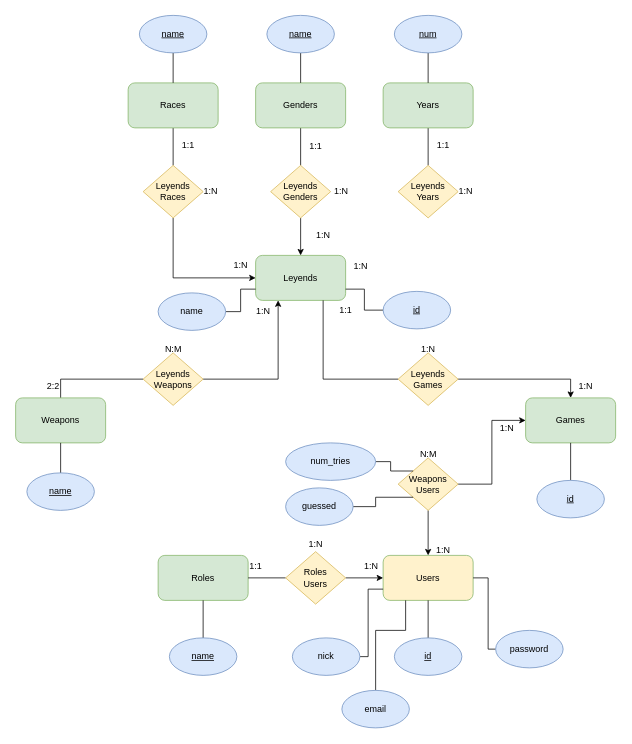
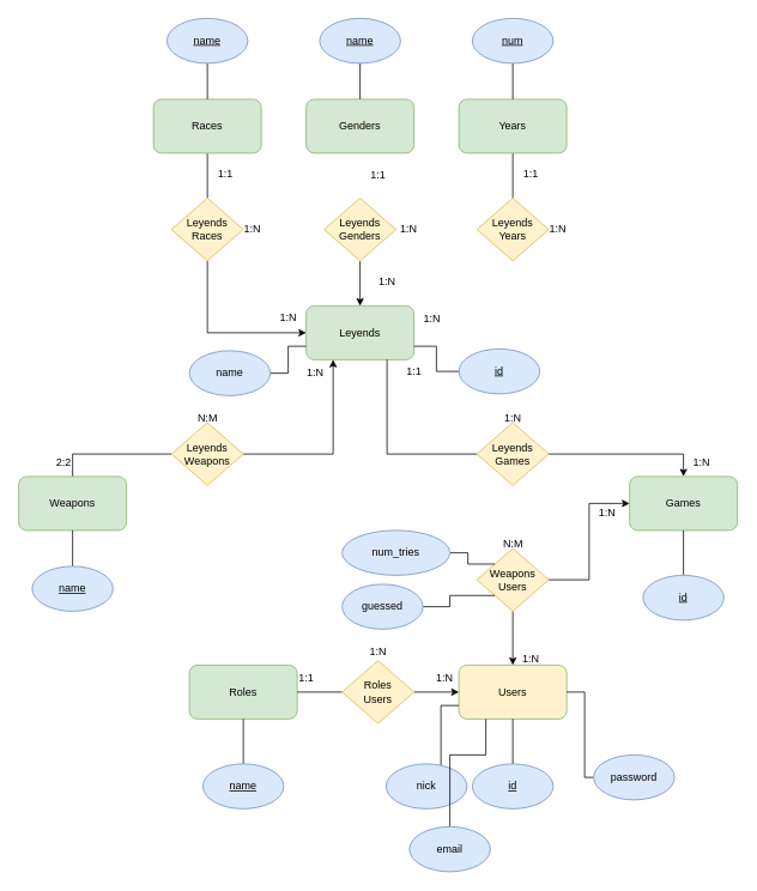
- <mxCell id="5" style="edgeStyle=orthogonalEdgeStyle;rounded=0;orthogonalLoop=1;jettySize=auto;html=1;endArrow=none;endFill=0;" parent="1" source="6" target="7" edge="1"><mxGeometry relative="1" as="geometry" /></mxCell>
- <mxCell id="68" value="nick" style="ellipse;whiteSpace=wrap;html=1;fillColor=#dae8fc;strokeColor=#6c8ebf;" parent="1" vertex="1"><mxGeometry x="389" y="850" width="90" height="50" as="geometry" /></mxCell>
+ <mxCell id="68" value="nick" style="ellipse;whiteSpace=wrap;html=1;fillColor=#dae8fc;strokeColor=#6c8ebf;" parent="1" vertex="1"><mxGeometry x="429" y="850" width="90" height="50" as="geometry" /></mxCell>
